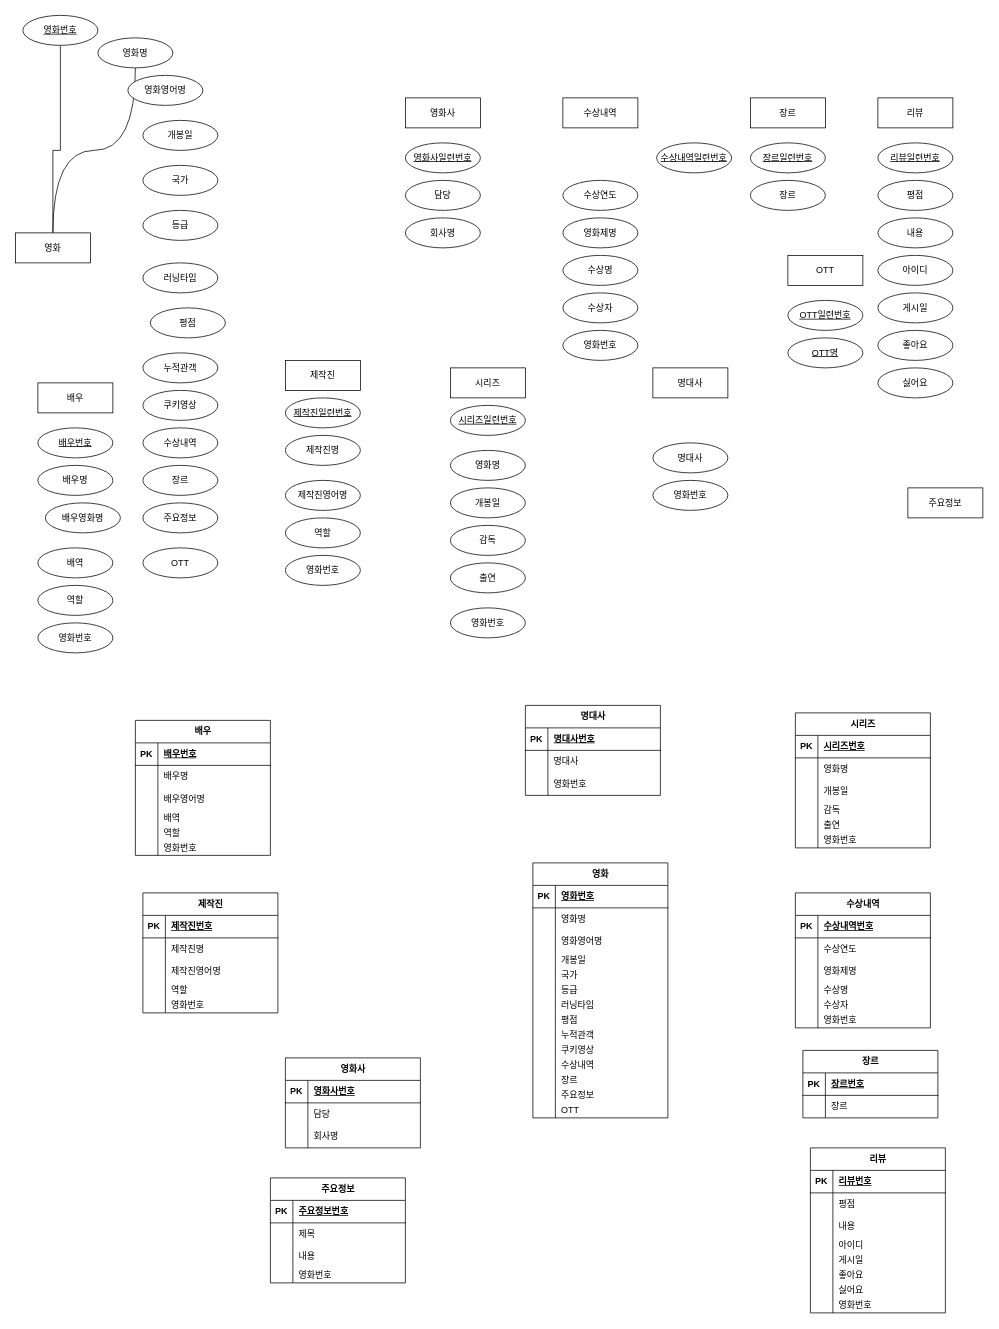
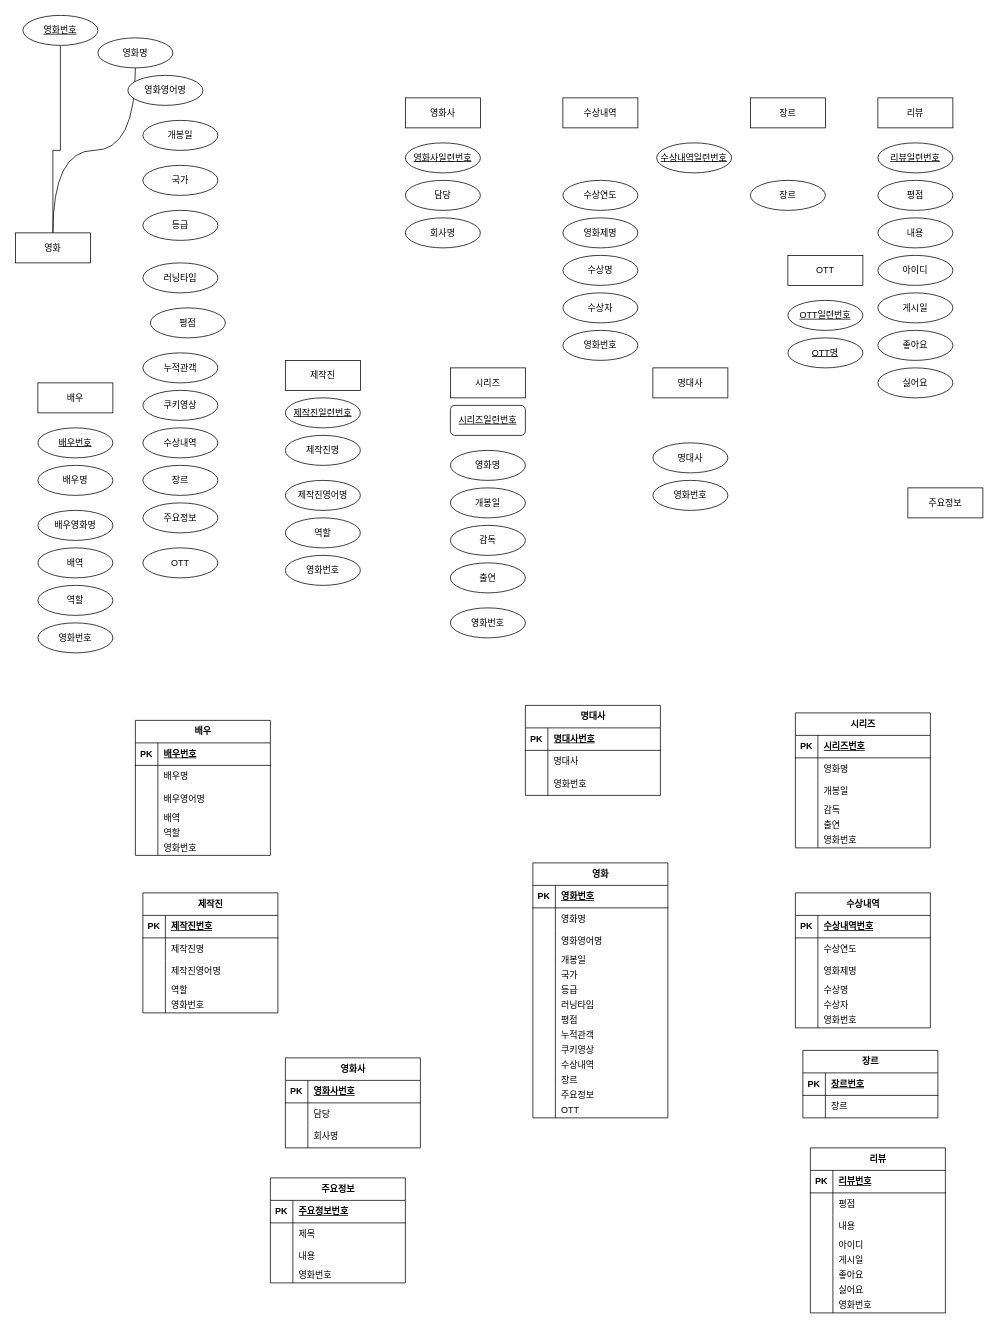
- <mxCell id="57" value="장르일련번호" style="ellipse;whiteSpace=wrap;html=1;align=center;fontStyle=4;" vertex="1" parent="1"><mxGeometry x="1000" y="190" width="100" height="40" as="geometry" /></mxCell>
- <mxCell id="43" value="시리즈일련번호" style="ellipse;whiteSpace=wrap;html=1;align=center;fontStyle=4;" vertex="1" parent="1"><mxGeometry x="600" y="540" width="100" height="40" as="geometry" /></mxCell>
+ <mxCell id="43" value="시리즈일련번호" style="whiteSpace=wrap;html=1;align=center;fontStyle=4;rounded=1;" vertex="1" parent="1"><mxGeometry x="600" y="540" width="100" height="40" as="geometry" /></mxCell>
- <mxCell id="30" value="배우영화명" style="ellipse;whiteSpace=wrap;html=1;align=center;" vertex="1" parent="1"><mxGeometry x="60" y="670" width="100" height="40" as="geometry" /></mxCell>
+ <mxCell id="30" value="배우영화명" style="ellipse;whiteSpace=wrap;html=1;align=center;" vertex="1" parent="1"><mxGeometry x="50" y="680" width="100" height="40" as="geometry" /></mxCell>
